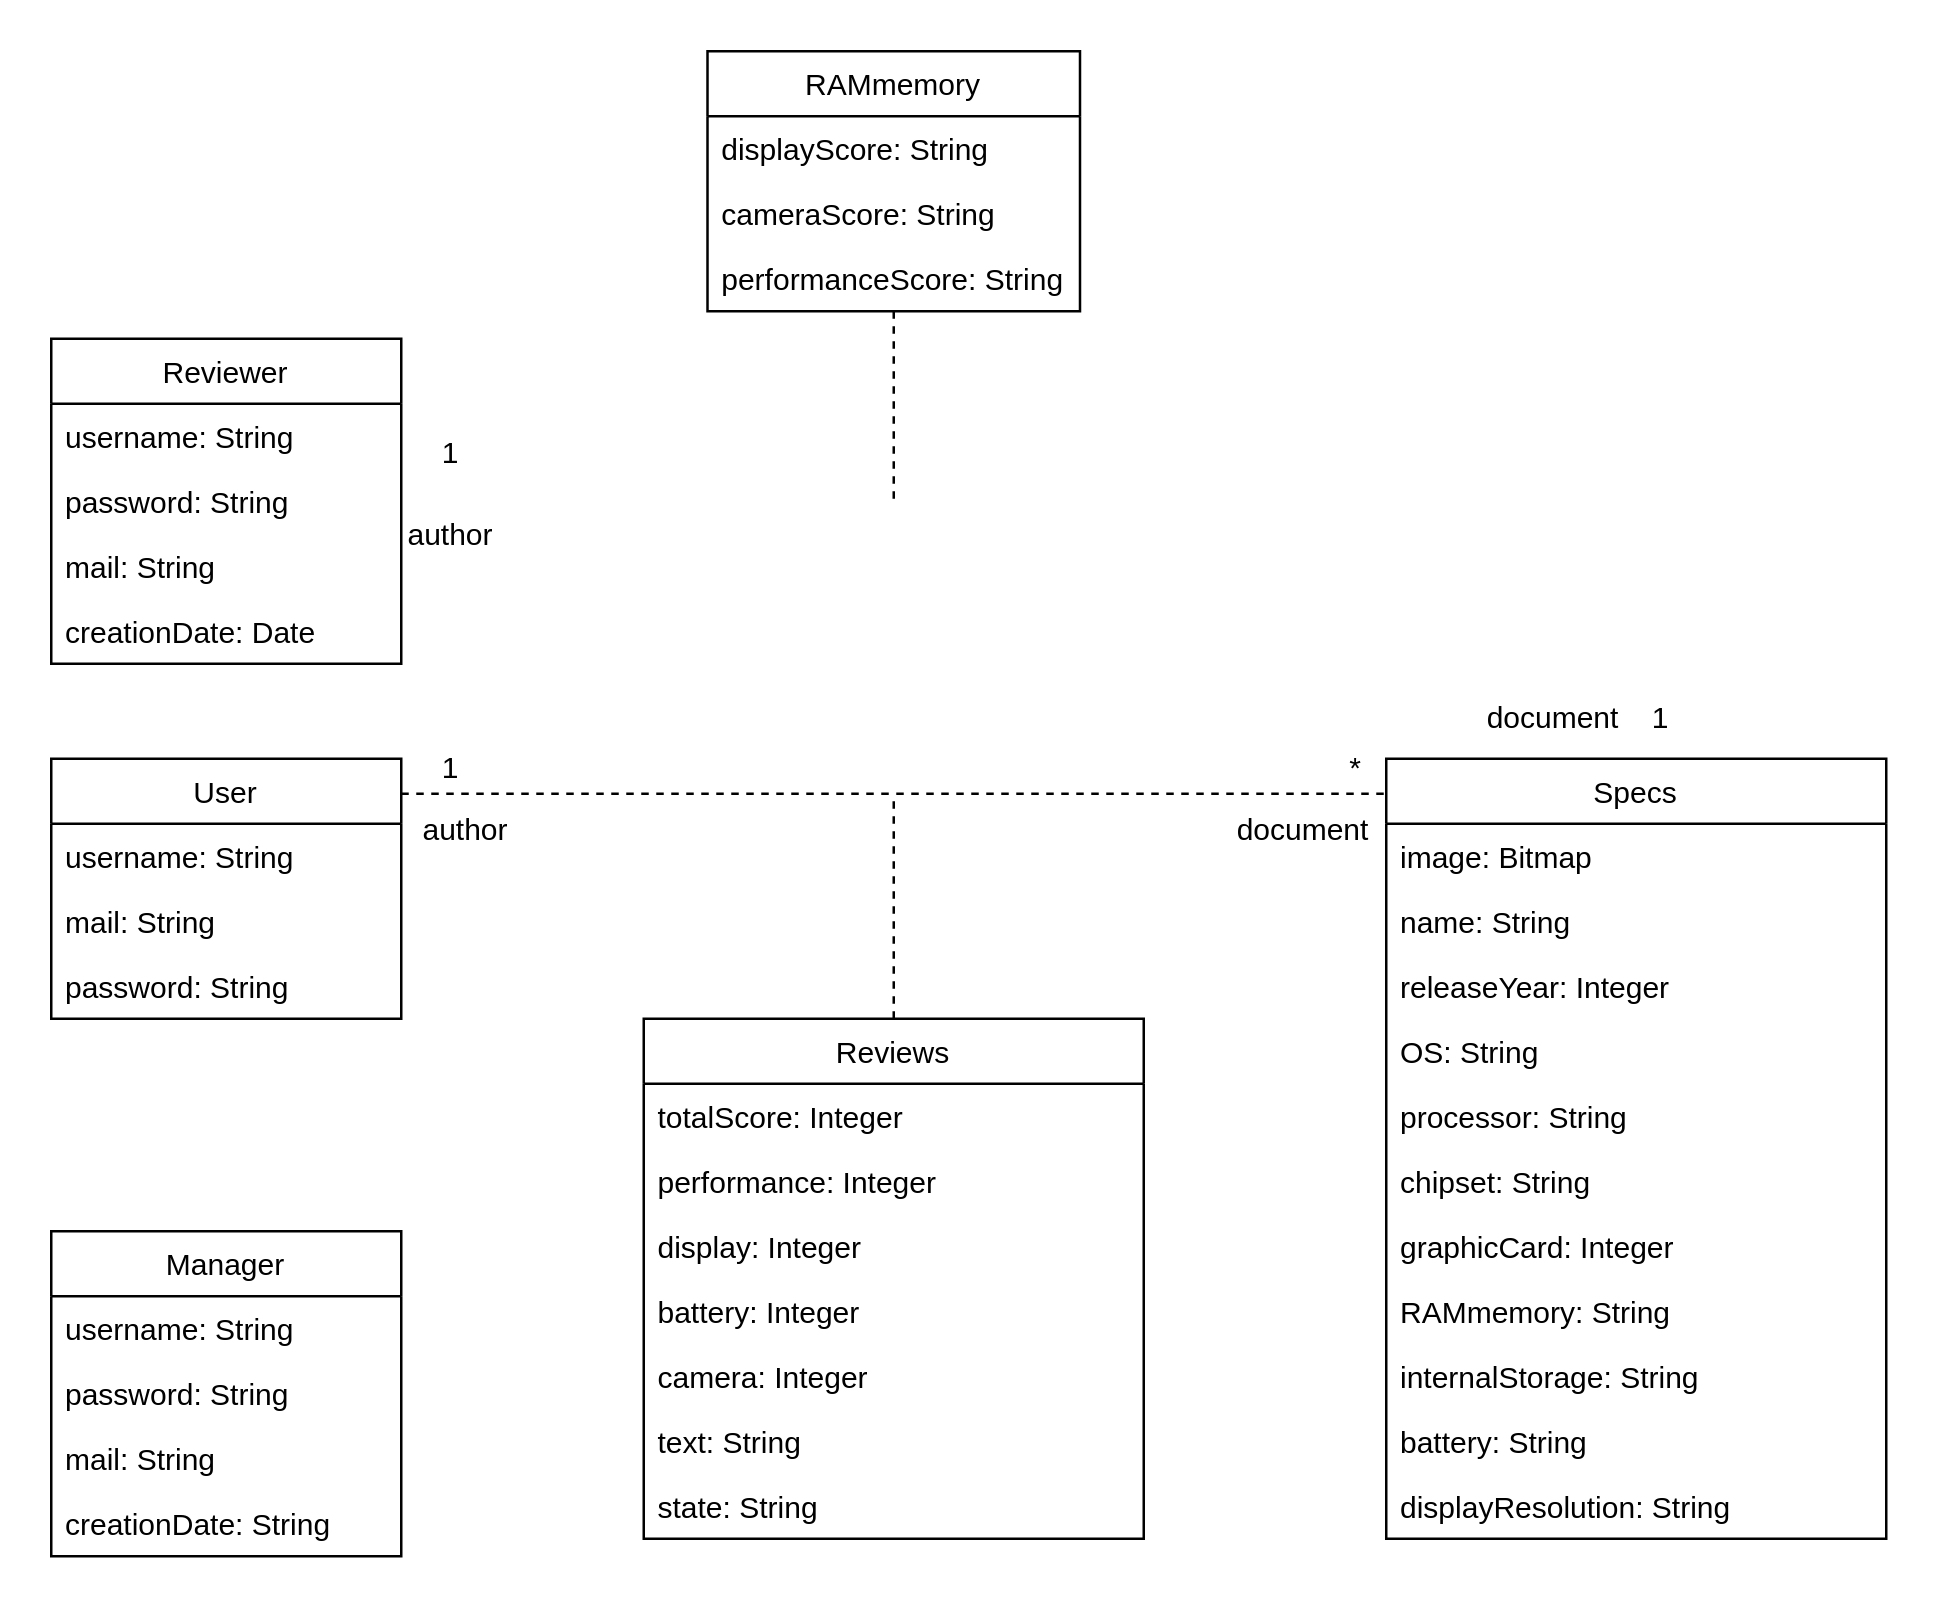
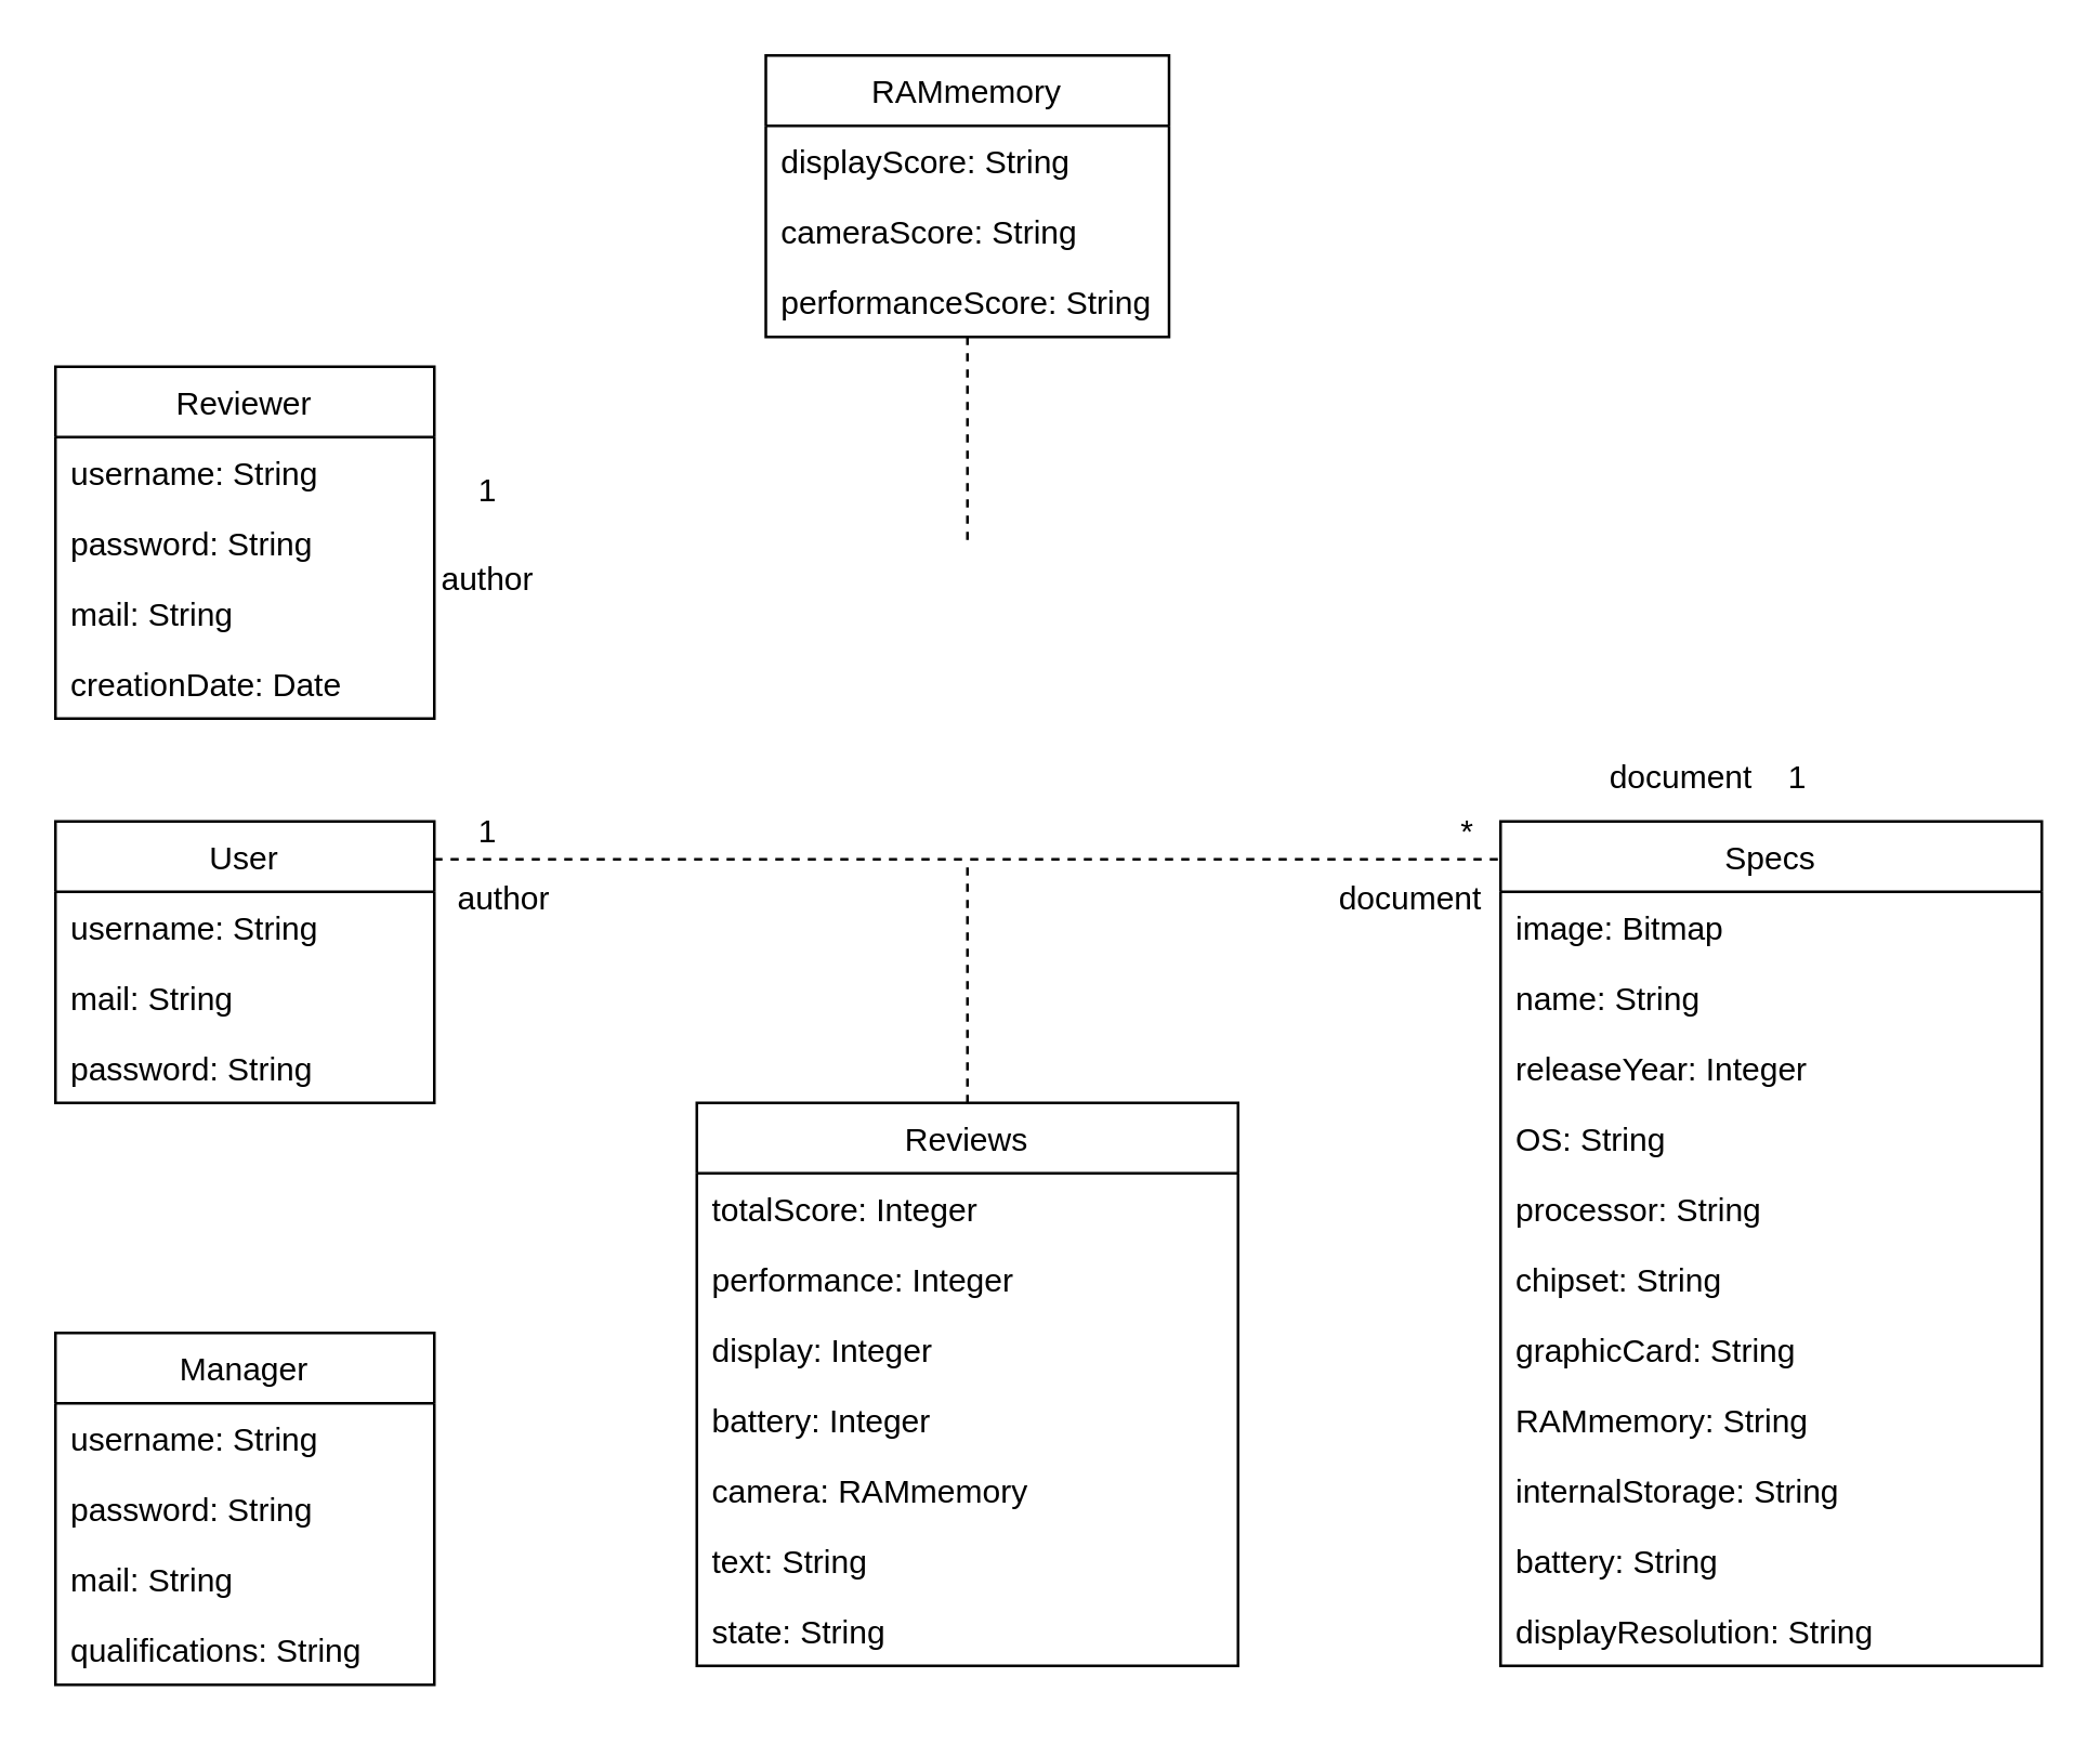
- <mxCell id="18" value="graphicCard: Integer" style="text;strokeColor=none;fillColor=none;align=left;verticalAlign=top;spacingLeft=4;spacingRight=4;overflow=hidden;rotatable=0;points=[[0,0.5],[1,0.5]];portConstraint=eastwest;" parent="11" vertex="1"><mxGeometry y="182" width="200" height="26" as="geometry" /></mxCell>
+ <mxCell id="18" value="graphicCard: String" style="text;strokeColor=none;fillColor=none;align=left;verticalAlign=top;spacingLeft=4;spacingRight=4;overflow=hidden;rotatable=0;points=[[0,0.5],[1,0.5]];portConstraint=eastwest;" parent="11" vertex="1"><mxGeometry y="182" width="200" height="26" as="geometry" /></mxCell>
- <mxCell id="29" value="camera: Integer" style="text;strokeColor=none;fillColor=none;align=left;verticalAlign=top;spacingLeft=4;spacingRight=4;overflow=hidden;rotatable=0;points=[[0,0.5],[1,0.5]];portConstraint=eastwest;fontSize=12;" parent="24" vertex="1"><mxGeometry y="130" width="200" height="26" as="geometry" /></mxCell>
+ <mxCell id="29" value="camera: RAMmemory" style="text;strokeColor=none;fillColor=none;align=left;verticalAlign=top;spacingLeft=4;spacingRight=4;overflow=hidden;rotatable=0;points=[[0,0.5],[1,0.5]];portConstraint=eastwest;fontSize=12;" parent="24" vertex="1"><mxGeometry y="130" width="200" height="26" as="geometry" /></mxCell>
- <mxCell id="36" value="creationDate: String" style="text;strokeColor=none;fillColor=none;align=left;verticalAlign=top;spacingLeft=4;spacingRight=4;overflow=hidden;rotatable=0;points=[[0,0.5],[1,0.5]];portConstraint=eastwest;" vertex="1" parent="32"><mxGeometry y="104" width="140" height="26" as="geometry" /></mxCell>
+ <mxCell id="36" value="qualifications: String" style="text;strokeColor=none;fillColor=none;align=left;verticalAlign=top;spacingLeft=4;spacingRight=4;overflow=hidden;rotatable=0;points=[[0,0.5],[1,0.5]];portConstraint=eastwest;" vertex="1" parent="32"><mxGeometry y="104" width="140" height="26" as="geometry" /></mxCell>
